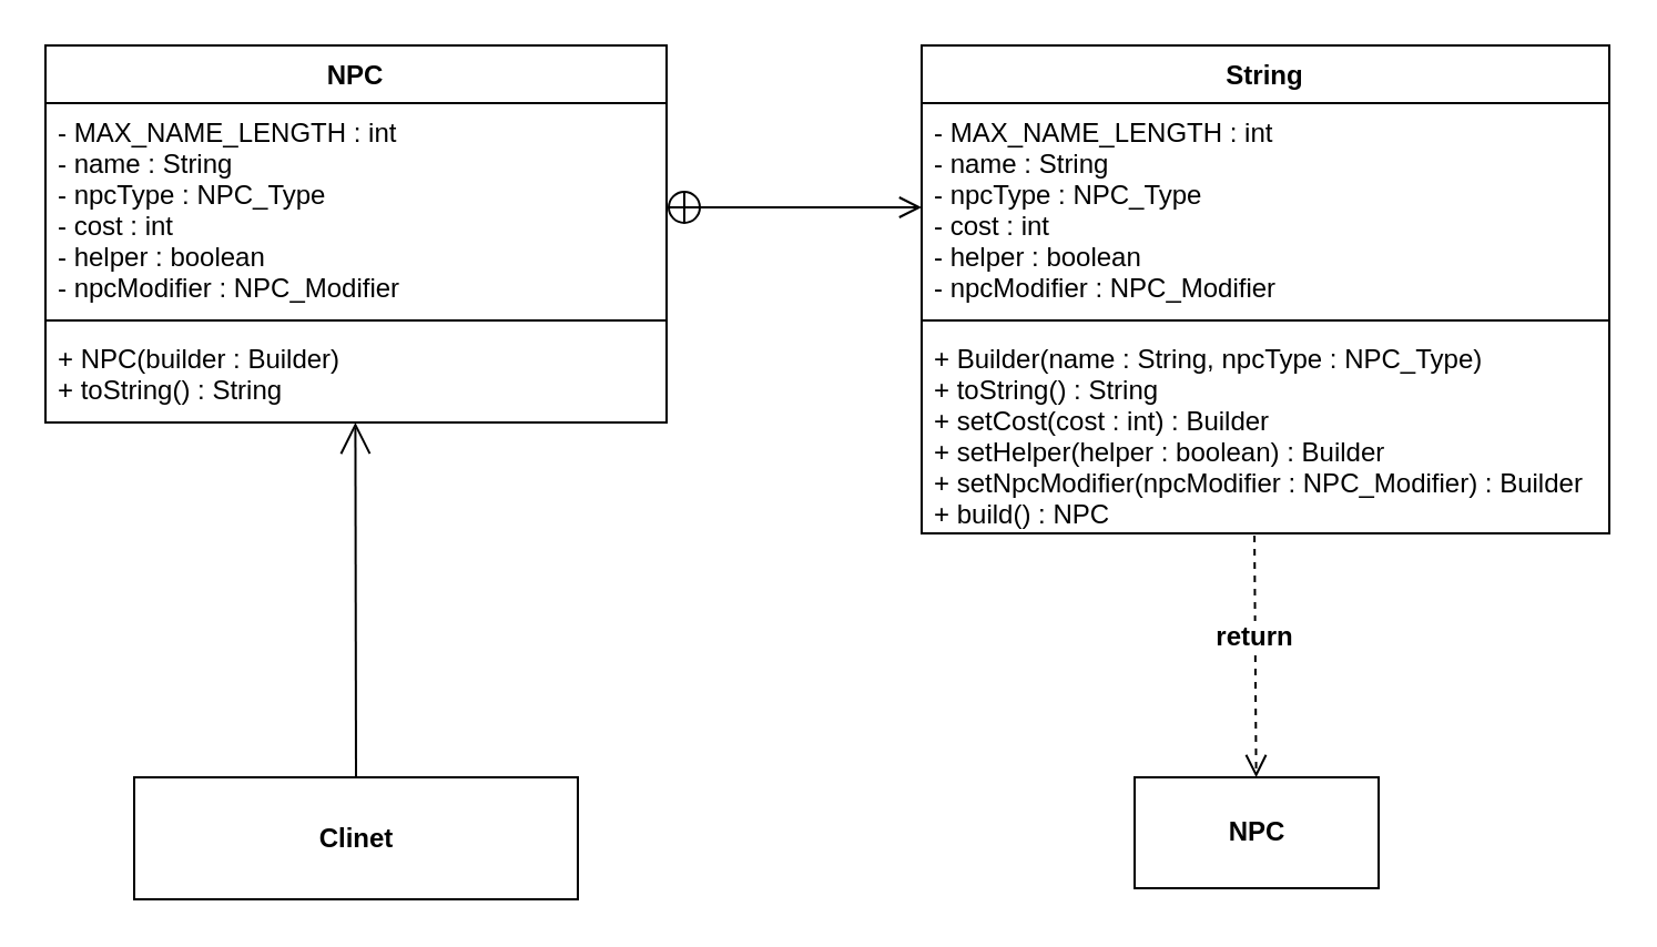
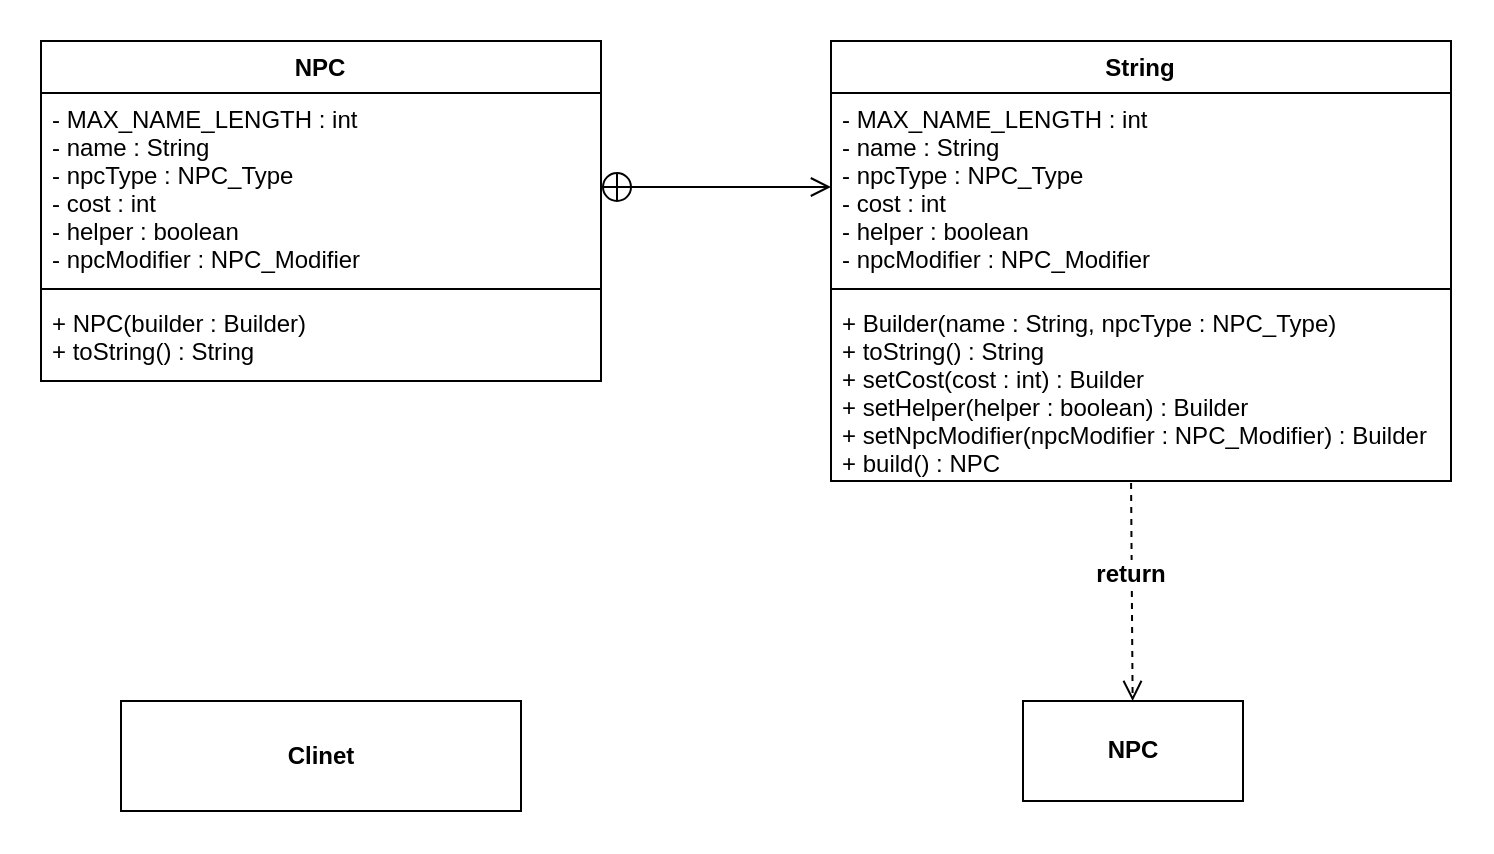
- <mxCell id="12" value="" style="endArrow=open;endFill=1;endSize=12;html=1;rounded=0;exitX=0.5;exitY=0;exitDx=0;exitDy=0;entryX=0.499;entryY=0.999;entryDx=0;entryDy=0;entryPerimeter=0;" edge="1" parent="1" source="11" target="5"><mxGeometry width="160" relative="1" as="geometry"><mxPoint x="-35" y="280" as="sourcePoint" /><mxPoint x="165" y="200" as="targetPoint" /></mxGeometry></mxCell>
